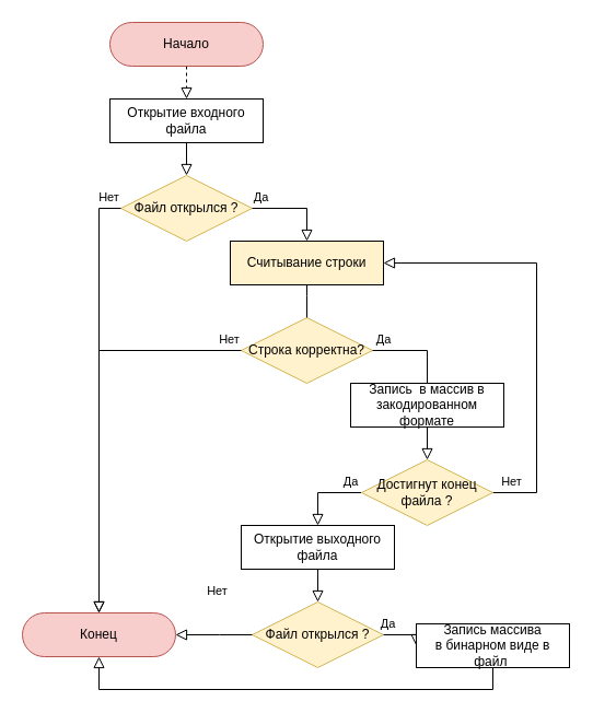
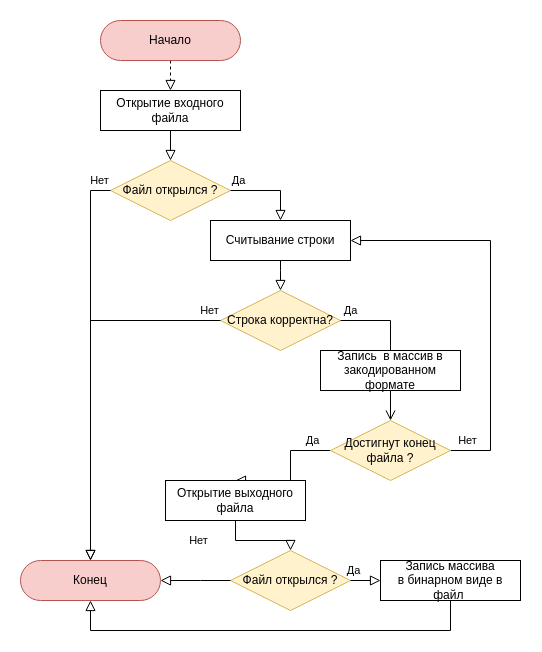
- <mxCell id="15" value="Считывание строки" style="rounded=0;whiteSpace=wrap;html=1;fillColor=#fff2cc;" vertex="1" parent="1"><mxGeometry x="210" y="220" width="140" height="40" as="geometry" /></mxCell>
+ <mxCell id="15" value="Считывание строки" style="rounded=0;whiteSpace=wrap;html=1;" vertex="1" parent="1"><mxGeometry x="210" y="220" width="140" height="40" as="geometry" /></mxCell>
- <mxCell id="16" style="edgeStyle=orthogonalEdgeStyle;rounded=0;jettySize=auto;orthogonalLoop=1;fontSize=11;endArrow=none;endFill=0;endSize=8;strokeWidth=1;shadow=0;labelBackgroundColor=none;arcSize=20;fontFamily=Helvetica;html=1;exitX=0.5;exitY=1;exitDx=0;exitDy=0;entryX=0.5;entryY=0;entryDx=0;entryDy=0;" edge="1" parent="1" source="15" target="12"><mxGeometry relative="1" as="geometry"><mxPoint x="430" y="280" as="targetPoint" /><Array as="points"><mxPoint x="280" y="270" /><mxPoint x="280" y="270" /></Array><mxPoint x="219.65" y="280" as="sourcePoint" /></mxGeometry></mxCell>
+ <mxCell id="16" style="edgeStyle=orthogonalEdgeStyle;rounded=0;jettySize=auto;orthogonalLoop=1;fontSize=11;endArrow=block;endFill=0;endSize=8;strokeWidth=1;shadow=0;labelBackgroundColor=none;arcSize=20;fontFamily=Helvetica;html=1;exitX=0.5;exitY=1;exitDx=0;exitDy=0;entryX=0.5;entryY=0;entryDx=0;entryDy=0;" edge="1" parent="1" source="15" target="12"><mxGeometry relative="1" as="geometry"><mxPoint x="430" y="280" as="targetPoint" /><Array as="points"><mxPoint x="280" y="270" /><mxPoint x="280" y="270" /></Array><mxPoint x="219.65" y="280" as="sourcePoint" /></mxGeometry></mxCell>
- <mxCell id="18" style="edgeStyle=orthogonalEdgeStyle;rounded=0;jettySize=auto;orthogonalLoop=1;fontSize=11;endArrow=block;endFill=0;endSize=8;strokeWidth=1;shadow=0;labelBackgroundColor=none;arcSize=20;fontFamily=Helvetica;html=1;exitX=0.5;exitY=1;exitDx=0;exitDy=0;entryX=0.5;entryY=0;entryDx=0;entryDy=0;" edge="1" parent="1" source="17" target="26"><mxGeometry relative="1" as="geometry"><mxPoint x="390" y="410" as="targetPoint" /><Array as="points" /><mxPoint x="400" y="430" as="sourcePoint" /></mxGeometry></mxCell>
+ <mxCell id="18" style="edgeStyle=orthogonalEdgeStyle;rounded=0;jettySize=auto;orthogonalLoop=1;fontSize=11;endArrow=open;endFill=0;endSize=8;strokeWidth=1;shadow=0;labelBackgroundColor=none;arcSize=20;fontFamily=Helvetica;html=1;exitX=0.5;exitY=1;exitDx=0;exitDy=0;entryX=0.5;entryY=0;entryDx=0;entryDy=0;" edge="1" parent="1" source="17" target="26"><mxGeometry relative="1" as="geometry"><mxPoint x="390" y="410" as="targetPoint" /><Array as="points" /><mxPoint x="400" y="430" as="sourcePoint" /></mxGeometry></mxCell>
- <mxCell id="19" value="Открытие выходного файла" style="rounded=0;whiteSpace=wrap;html=1;" vertex="1" parent="1"><mxGeometry x="220" y="480" width="140" height="40" as="geometry" /></mxCell>
+ <mxCell id="19" value="Открытие выходного файла" style="rounded=0;whiteSpace=wrap;html=1;" vertex="1" parent="1"><mxGeometry x="165" y="480" width="140" height="40" as="geometry" /></mxCell>
- <mxCell id="24" value="Запись массива&lt;br&gt;в бинарном виде в файл&amp;nbsp;" style="rounded=0;whiteSpace=wrap;html=1;" vertex="1" parent="1"><mxGeometry x="380" y="570" width="140" height="40" as="geometry" /></mxCell>
+ <mxCell id="24" value="Запись массива&lt;br&gt;в бинарном виде в файл&amp;nbsp;" style="rounded=0;whiteSpace=wrap;html=1;" vertex="1" parent="1"><mxGeometry x="380" y="560" width="140" height="40" as="geometry" /></mxCell>
